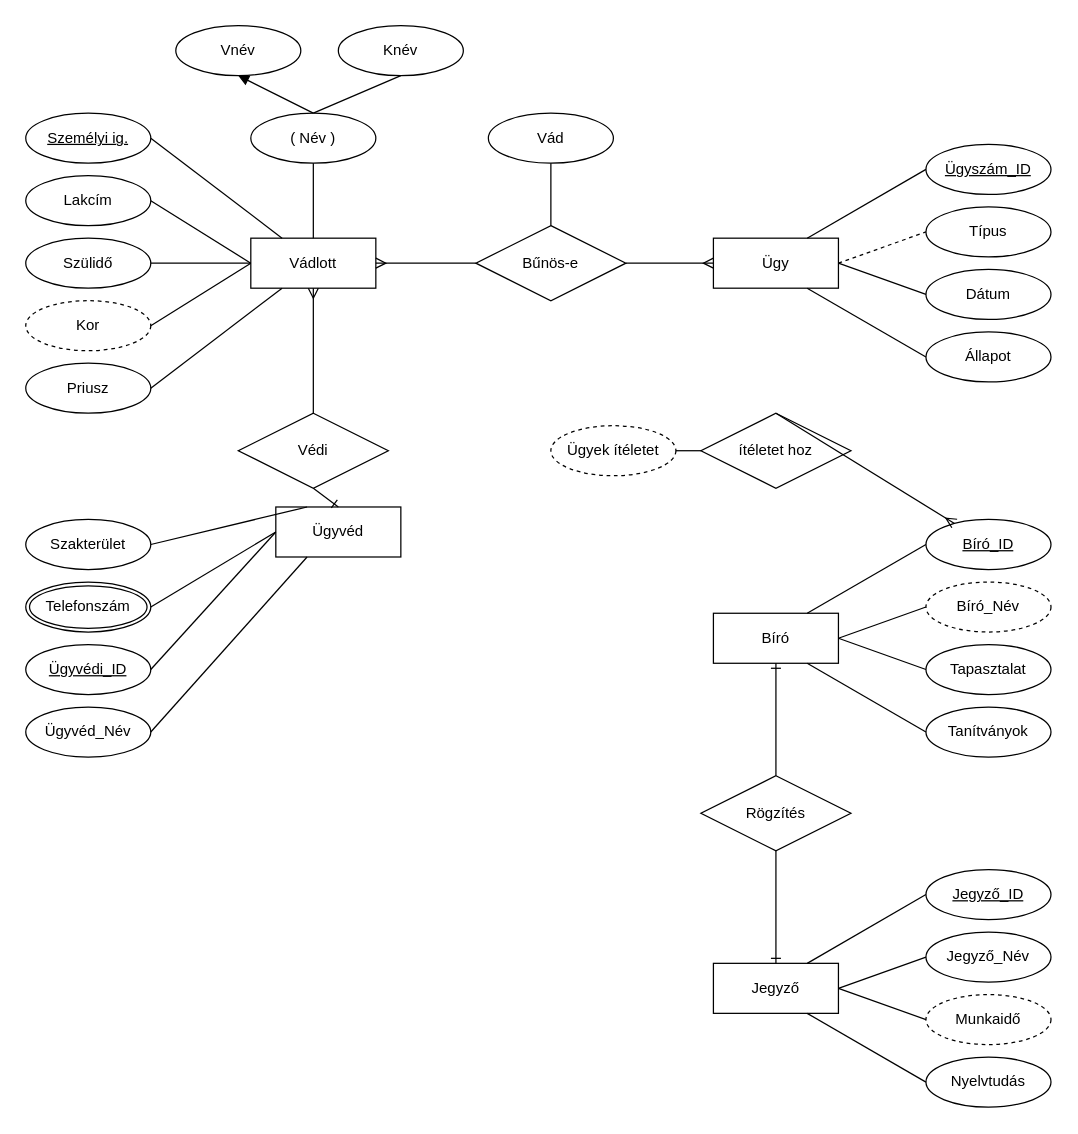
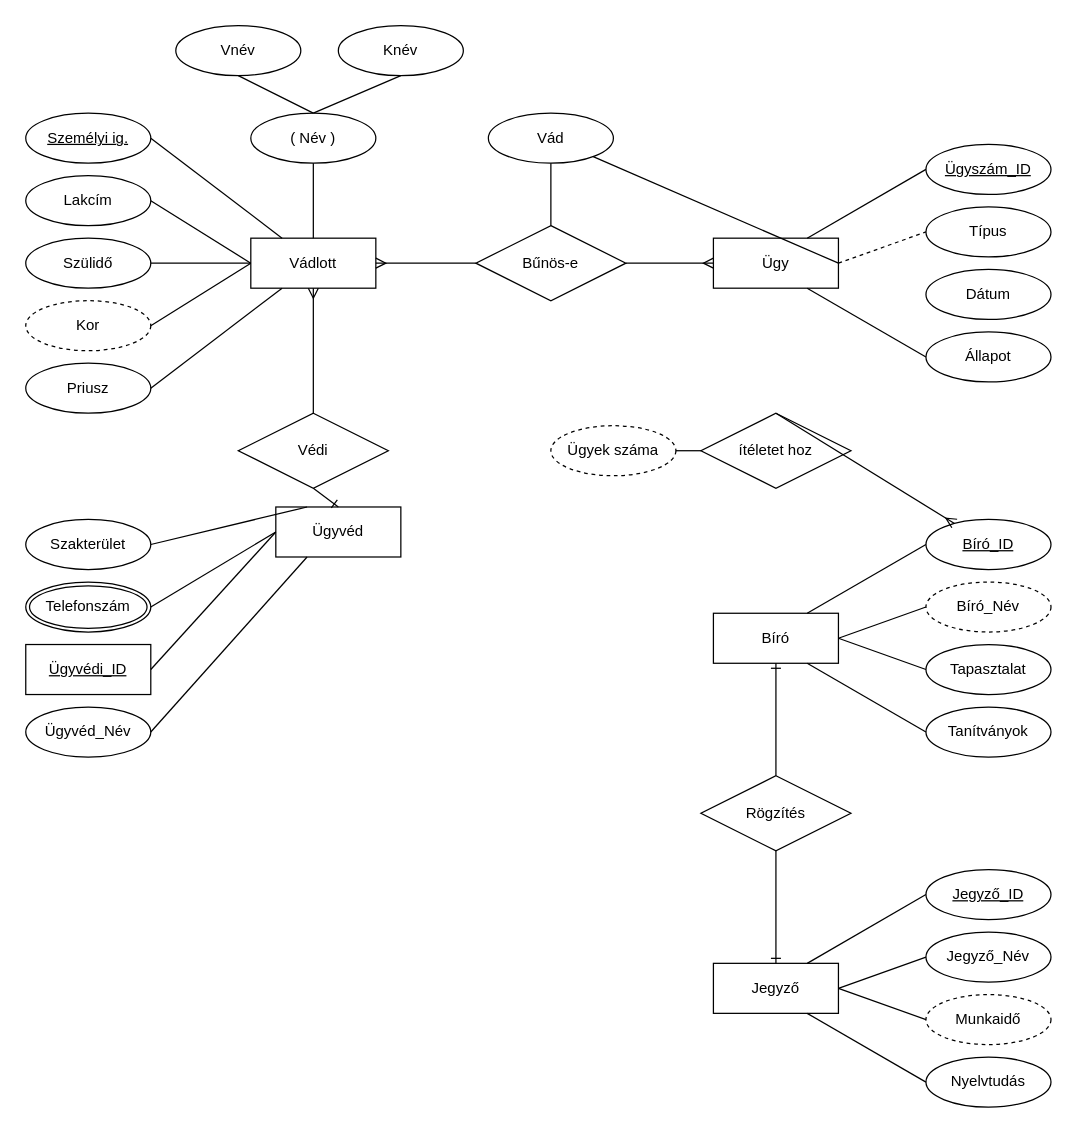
- <mxCell id="43" value="" style="endArrow=block;html=1;rounded=0;exitX=0.5;exitY=0;exitDx=0;exitDy=0;entryX=0.5;entryY=1;entryDx=0;entryDy=0;" parent="1" source="11" target="12" edge="1"><mxGeometry relative="1" as="geometry"><mxPoint x="180" y="370" as="sourcePoint" /><mxPoint x="260" y="270" as="targetPoint" /></mxGeometry></mxCell>
+ <mxCell id="43" value="" style="endArrow=none;html=1;rounded=0;exitX=0.5;exitY=0;exitDx=0;exitDy=0;entryX=0.5;entryY=1;entryDx=0;entryDy=0;" parent="1" source="11" target="12" edge="1"><mxGeometry relative="1" as="geometry"><mxPoint x="180" y="370" as="sourcePoint" /><mxPoint x="260" y="270" as="targetPoint" /></mxGeometry></mxCell>
- <mxCell id="60" value="" style="endArrow=none;html=1;rounded=0;exitX=1;exitY=0.5;exitDx=0;exitDy=0;entryX=0;entryY=0.5;entryDx=0;entryDy=0;" parent="1" source="5" target="21" edge="1"><mxGeometry relative="1" as="geometry"><mxPoint x="565" y="200" as="sourcePoint" /><mxPoint x="670" y="145" as="targetPoint" /></mxGeometry></mxCell>
+ <mxCell id="60" value="" style="endArrow=none;html=1;rounded=0;exitX=1;exitY=0.5;exitDx=0;exitDy=0;" parent="1" source="5" target="24" edge="1"><mxGeometry relative="1" as="geometry"><mxPoint x="565" y="200" as="sourcePoint" /><mxPoint x="670" y="145" as="targetPoint" /></mxGeometry></mxCell>
- <mxCell id="30" value="Ügyek ítéletet" style="ellipse;whiteSpace=wrap;html=1;align=center;dashed=1;" parent="1" vertex="1"><mxGeometry x="440" y="340" width="100" height="40" as="geometry" /></mxCell>
+ <mxCell id="30" value="Ügyek száma" style="ellipse;whiteSpace=wrap;html=1;align=center;dashed=1;" parent="1" vertex="1"><mxGeometry x="440" y="340" width="100" height="40" as="geometry" /></mxCell>
- <mxCell id="15" value="Ügyvédi_ID" style="ellipse;whiteSpace=wrap;html=1;align=center;fontStyle=4;" parent="1" vertex="1"><mxGeometry x="20" y="515" width="100" height="40" as="geometry" /></mxCell>
+ <mxCell id="15" value="Ügyvédi_ID" style="whiteSpace=wrap;html=1;align=center;fontStyle=4;rounded=0;" parent="1" vertex="1"><mxGeometry x="20" y="515" width="100" height="40" as="geometry" /></mxCell>
